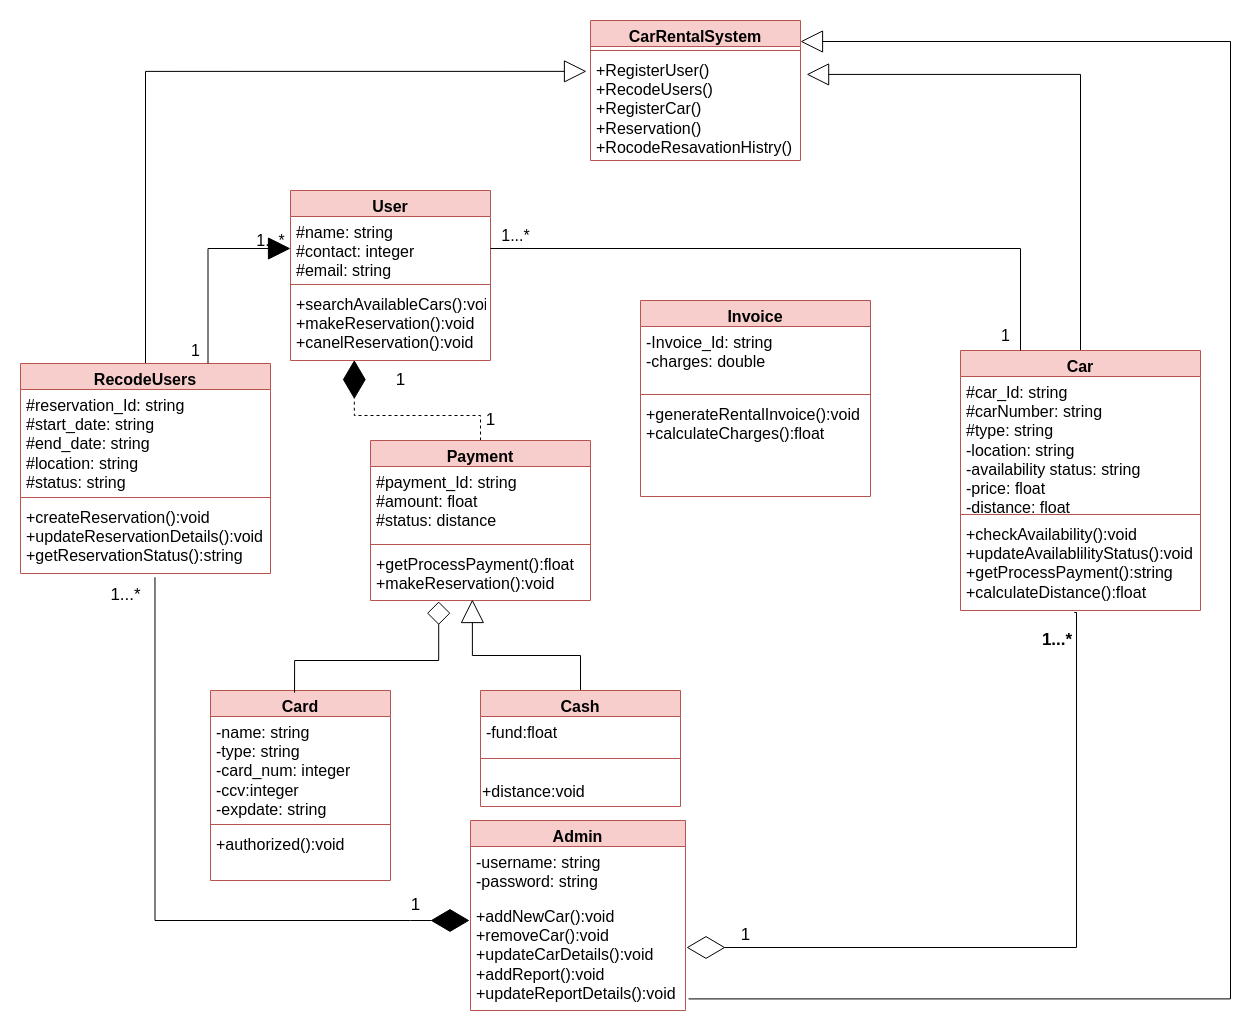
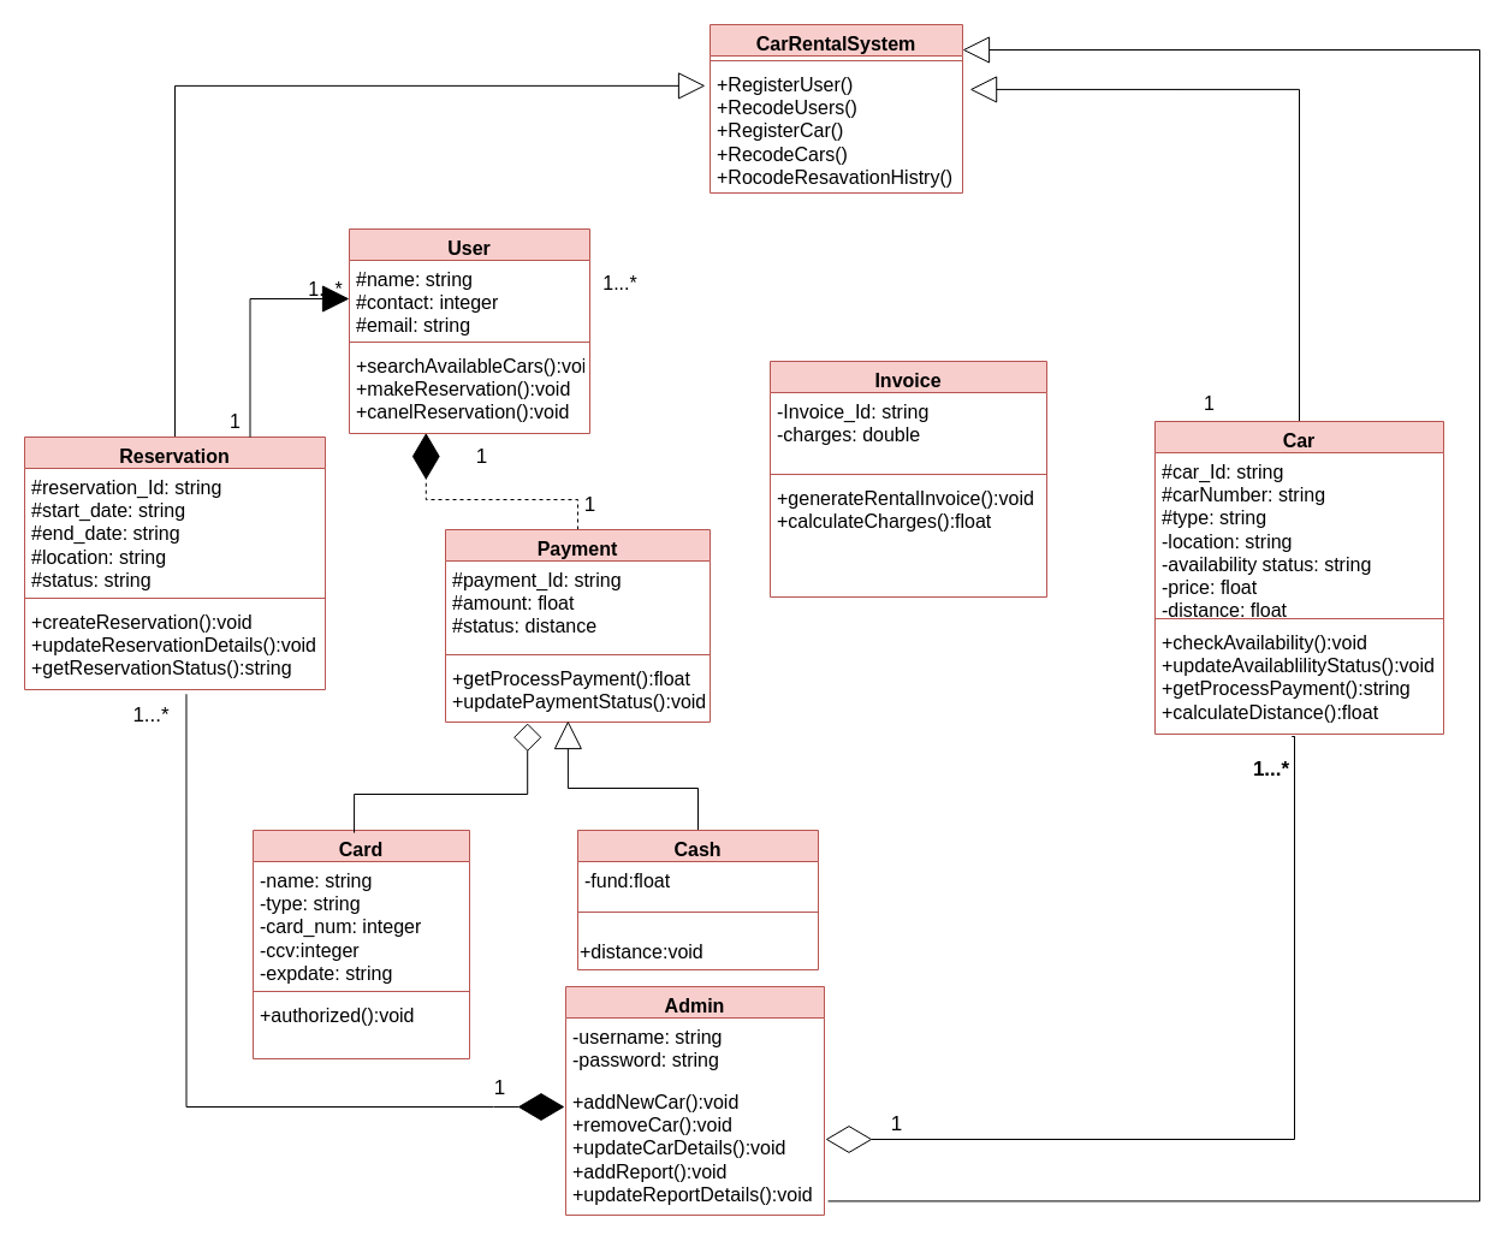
- <mxCell id="40" value="+RegisterUser()&lt;br&gt;+RecodeUsers()&lt;br&gt;+RegisterCar()&lt;br&gt;+Reservation()&lt;br&gt;+RocodeResavationHistry()" style="text;strokeColor=none;fillColor=none;align=left;verticalAlign=top;spacingLeft=4;spacingRight=4;overflow=hidden;rotatable=0;points=[[0,0.5],[1,0.5]];portConstraint=eastwest;whiteSpace=wrap;html=1;fontSize=16;" parent="38" vertex="1"><mxGeometry y="34" width="210" height="106" as="geometry" /></mxCell>
+ <mxCell id="40" value="+RegisterUser()&lt;br&gt;+RecodeUsers()&lt;br&gt;+RegisterCar()&lt;br&gt;+RecodeCars()&lt;br&gt;+RocodeResavationHistry()" style="text;strokeColor=none;fillColor=none;align=left;verticalAlign=top;spacingLeft=4;spacingRight=4;overflow=hidden;rotatable=0;points=[[0,0.5],[1,0.5]];portConstraint=eastwest;whiteSpace=wrap;html=1;fontSize=16;" parent="38" vertex="1"><mxGeometry y="34" width="210" height="106" as="geometry" /></mxCell>
- <mxCell id="43" value="" style="endArrow=none;html=1;rounded=0;fontSize=17;startSize=5;endSize=20;targetPerimeterSpacing=0;exitX=1;exitY=0.5;exitDx=0;exitDy=0;entryX=0.25;entryY=0;entryDx=0;entryDy=0;edgeStyle=orthogonalEdgeStyle;" parent="1" source="3" target="7" edge="1"><mxGeometry width="50" height="50" relative="1" as="geometry"><mxPoint x="610" y="410" as="sourcePoint" /><mxPoint x="660" y="360" as="targetPoint" /></mxGeometry></mxCell>
- <mxCell id="13" value="RecodeUsers" style="swimlane;fontStyle=1;align=center;verticalAlign=top;childLayout=stackLayout;horizontal=1;startSize=26;horizontalStack=0;resizeParent=1;resizeParentMax=0;resizeLast=0;collapsible=1;marginBottom=0;whiteSpace=wrap;html=1;fontSize=16;fillColor=#f8cecc;strokeColor=#b85450;" parent="1" vertex="1"><mxGeometry x="20" y="363" width="250" height="210" as="geometry" /></mxCell>
+ <mxCell id="13" value="Reservation" style="swimlane;fontStyle=1;align=center;verticalAlign=top;childLayout=stackLayout;horizontal=1;startSize=26;horizontalStack=0;resizeParent=1;resizeParentMax=0;resizeLast=0;collapsible=1;marginBottom=0;whiteSpace=wrap;html=1;fontSize=16;fillColor=#f8cecc;strokeColor=#b85450;" parent="1" vertex="1"><mxGeometry x="20" y="363" width="250" height="210" as="geometry" /></mxCell>
- <mxCell id="25" value="+getProcessPayment():float&lt;br&gt;+makeReservation():void" style="text;strokeColor=none;fillColor=none;align=left;verticalAlign=top;spacingLeft=4;spacingRight=4;overflow=hidden;rotatable=0;points=[[0,0.5],[1,0.5]];portConstraint=eastwest;whiteSpace=wrap;html=1;fontSize=16;" parent="22" vertex="1"><mxGeometry y="108" width="220" height="52" as="geometry" /></mxCell>
+ <mxCell id="25" value="+getProcessPayment():float&lt;br&gt;+updatePaymentStatus():void" style="text;strokeColor=none;fillColor=none;align=left;verticalAlign=top;spacingLeft=4;spacingRight=4;overflow=hidden;rotatable=0;points=[[0,0.5],[1,0.5]];portConstraint=eastwest;whiteSpace=wrap;html=1;fontSize=16;" parent="22" vertex="1"><mxGeometry y="108" width="220" height="52" as="geometry" /></mxCell>
